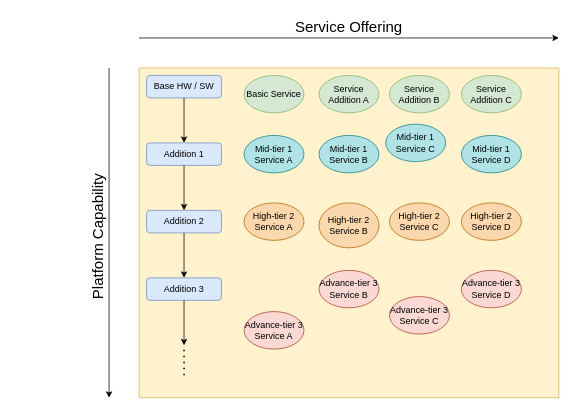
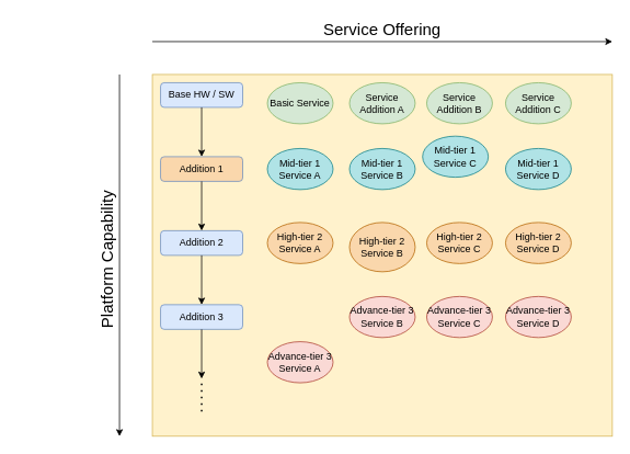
- <mxCell id="9" value="Addition 1" style="rounded=1;whiteSpace=wrap;html=1;fillColor=#dae8fc;strokeColor=#6c8ebf;" vertex="1" parent="1"><mxGeometry x="195" y="190" width="100" height="30" as="geometry" /></mxCell>
+ <mxCell id="9" value="Addition 1" style="rounded=1;whiteSpace=wrap;html=1;fillColor=#fad7ac;strokeColor=#6c8ebf;" vertex="1" parent="1"><mxGeometry x="195" y="190" width="100" height="30" as="geometry" /></mxCell>
- <mxCell id="30" value="Advance-tier 3 Service C" style="ellipse;whiteSpace=wrap;html=1;fillColor=#fad9d5;strokeColor=#ae4132;" vertex="1" parent="1"><mxGeometry x="519" y="395" width="80" height="50" as="geometry" /></mxCell>
+ <mxCell id="30" value="Advance-tier 3 Service C" style="ellipse;whiteSpace=wrap;html=1;fillColor=#fad9d5;strokeColor=#ae4132;" vertex="1" parent="1"><mxGeometry x="519" y="360" width="80" height="50" as="geometry" /></mxCell>
